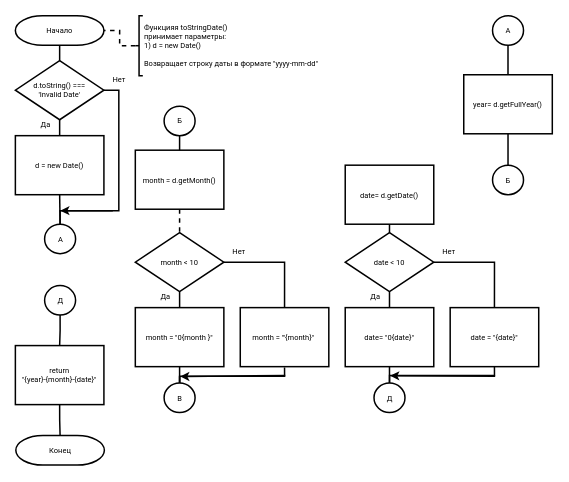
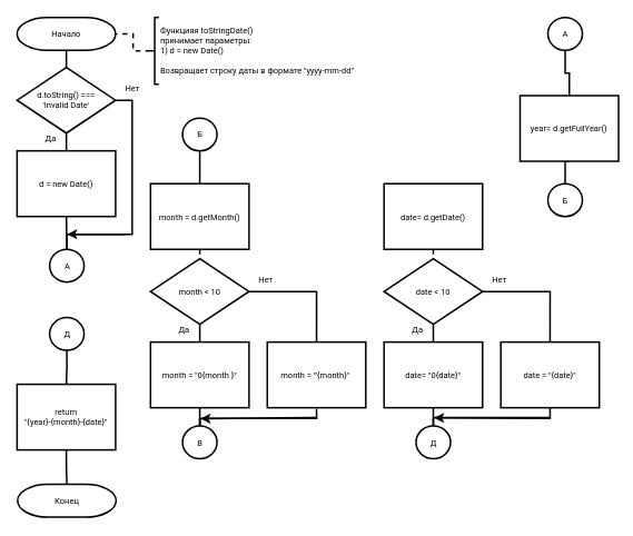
- <mxCell id="45" value="year= d.getFullYear()" style="rounded=0;whiteSpace=wrap;html=1;absoluteArcSize=1;arcSize=14;strokeWidth=2;fontFamily=Roboto;fontSize=10;fontSource=https%3A%2F%2Ffonts.googleapis.com%2Fcss%3Ffamily%3DRoboto;" parent="1" vertex="1"><mxGeometry x="618.11" y="98.74" width="118.11" height="78.74" as="geometry" /></mxCell>
+ <mxCell id="45" value="year= d.getFullYear()" style="rounded=0;whiteSpace=wrap;html=1;absoluteArcSize=1;arcSize=14;strokeWidth=2;fontFamily=Roboto;fontSize=10;fontSource=https%3A%2F%2Ffonts.googleapis.com%2Fcss%3Ffamily%3DRoboto;" parent="1" vertex="1"><mxGeometry x="623.11" y="113.74" width="118.11" height="78.74" as="geometry" /></mxCell>
- <mxCell id="10" value="month = d.getMonth()" style="rounded=0;whiteSpace=wrap;html=1;absoluteArcSize=1;arcSize=14;strokeWidth=2;fontFamily=Roboto;fontSize=10;fontSource=https%3A%2F%2Ffonts.googleapis.com%2Fcss%3Ffamily%3DRoboto;" parent="1" vertex="1"><mxGeometry x="180" y="199.37" width="118.11" height="78.74" as="geometry" /></mxCell>
+ <mxCell id="10" value="month = d.getMonth()" style="rounded=0;whiteSpace=wrap;html=1;absoluteArcSize=1;arcSize=14;strokeWidth=2;fontFamily=Roboto;fontSize=10;fontSource=https%3A%2F%2Ffonts.googleapis.com%2Fcss%3Ffamily%3DRoboto;" parent="1" vertex="1"><mxGeometry x="180" y="219.37" width="118.11" height="78.74" as="geometry" /></mxCell>
- <mxCell id="18" style="edgeStyle=orthogonalEdgeStyle;rounded=0;orthogonalLoop=1;jettySize=auto;html=1;exitX=0.5;exitY=1;exitDx=0;exitDy=0;entryX=0.5;entryY=0;entryDx=0;entryDy=0;entryPerimeter=0;fontFamily=Roboto;endArrow=none;endFill=0;strokeWidth=2;fontSize=10;fontSource=https%3A%2F%2Ffonts.googleapis.com%2Fcss%3Ffamily%3DRoboto;" parent="1" source="19" target="22" edge="1"><mxGeometry relative="1" as="geometry" /></mxCell>
+ <mxCell id="18" style="edgeStyle=orthogonalEdgeStyle;rounded=0;orthogonalLoop=1;jettySize=auto;html=1;exitX=0.5;exitY=1;exitDx=0;exitDy=0;entryX=0.5;entryY=0;entryDx=0;entryDy=0;entryPerimeter=0;fontFamily=Roboto;endArrow=none;endFill=0;strokeWidth=2;fontSize=10;fontSource=https%3A%2F%2Ffonts.googleapis.com%2Fcss%3Ffamily%3DRoboto;dashed=1;" parent="1" source="19" target="22" edge="1"><mxGeometry relative="1" as="geometry" /></mxCell>
